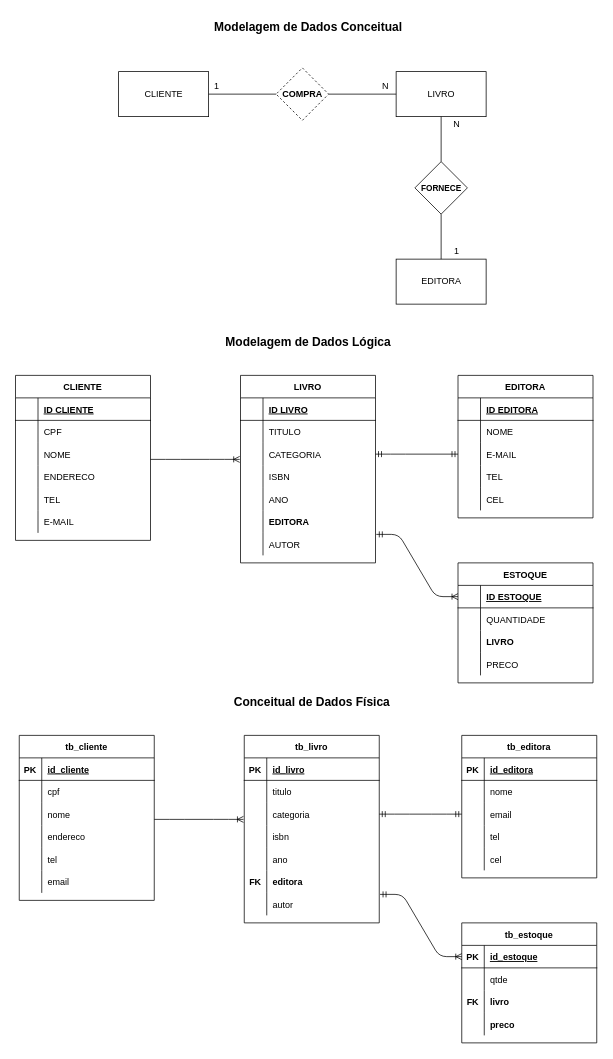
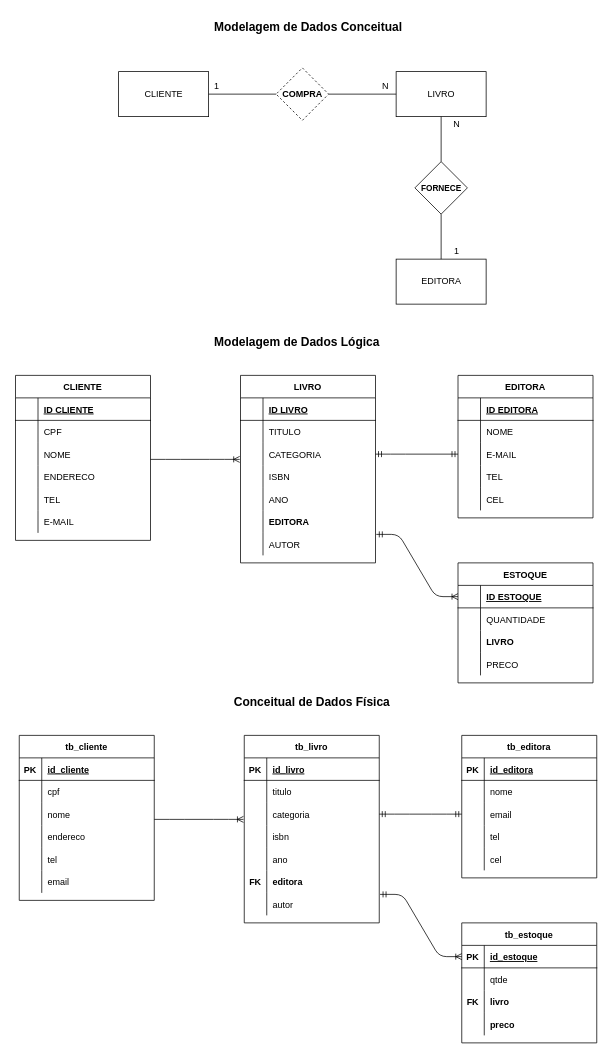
- <mxCell id="4" value="&lt;b&gt;&lt;font style=&quot;font-size: 16px&quot;&gt;Modelagem de Dados Lógica&lt;/font&gt;&lt;/b&gt;" style="text;html=1;strokeColor=none;fillColor=none;align=center;verticalAlign=middle;whiteSpace=wrap;rounded=0;" parent="1" vertex="1"><mxGeometry x="267.5" y="440" width="285" height="30" as="geometry" /></mxCell>
+ <mxCell id="4" value="&lt;b&gt;&lt;font style=&quot;font-size: 16px&quot;&gt;Modelagem de Dados Lógica&lt;/font&gt;&lt;/b&gt;" style="text;html=1;strokeColor=none;fillColor=none;align=center;verticalAlign=middle;whiteSpace=wrap;rounded=0;" parent="1" vertex="1"><mxGeometry x="252.5" y="440" width="285" height="30" as="geometry" /></mxCell>
